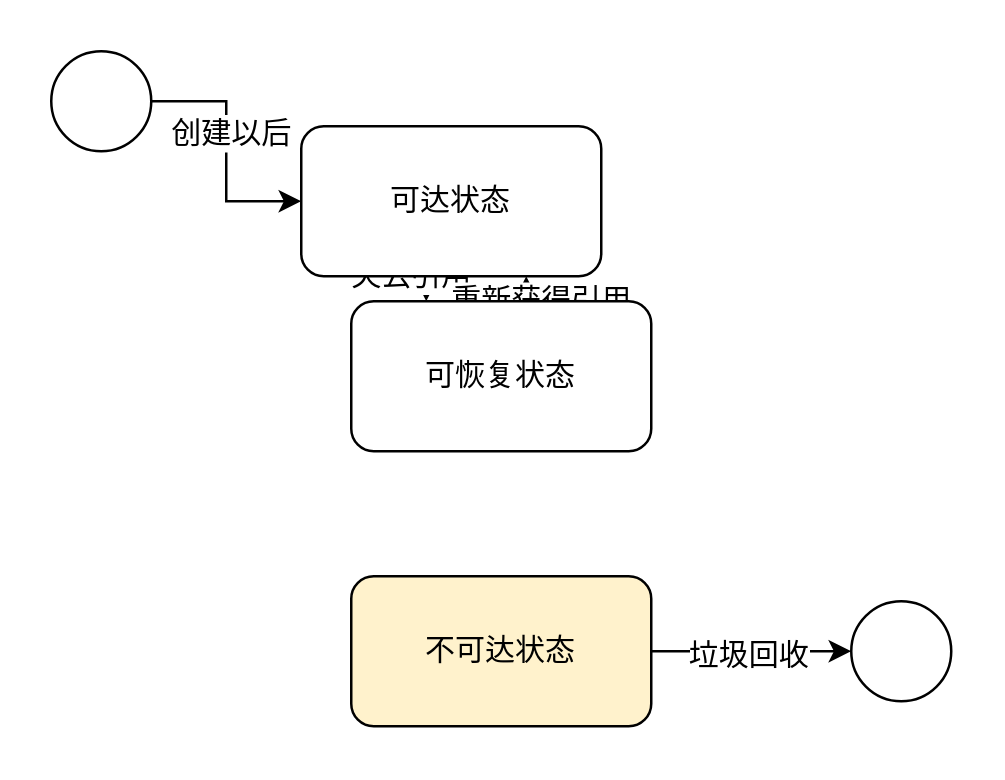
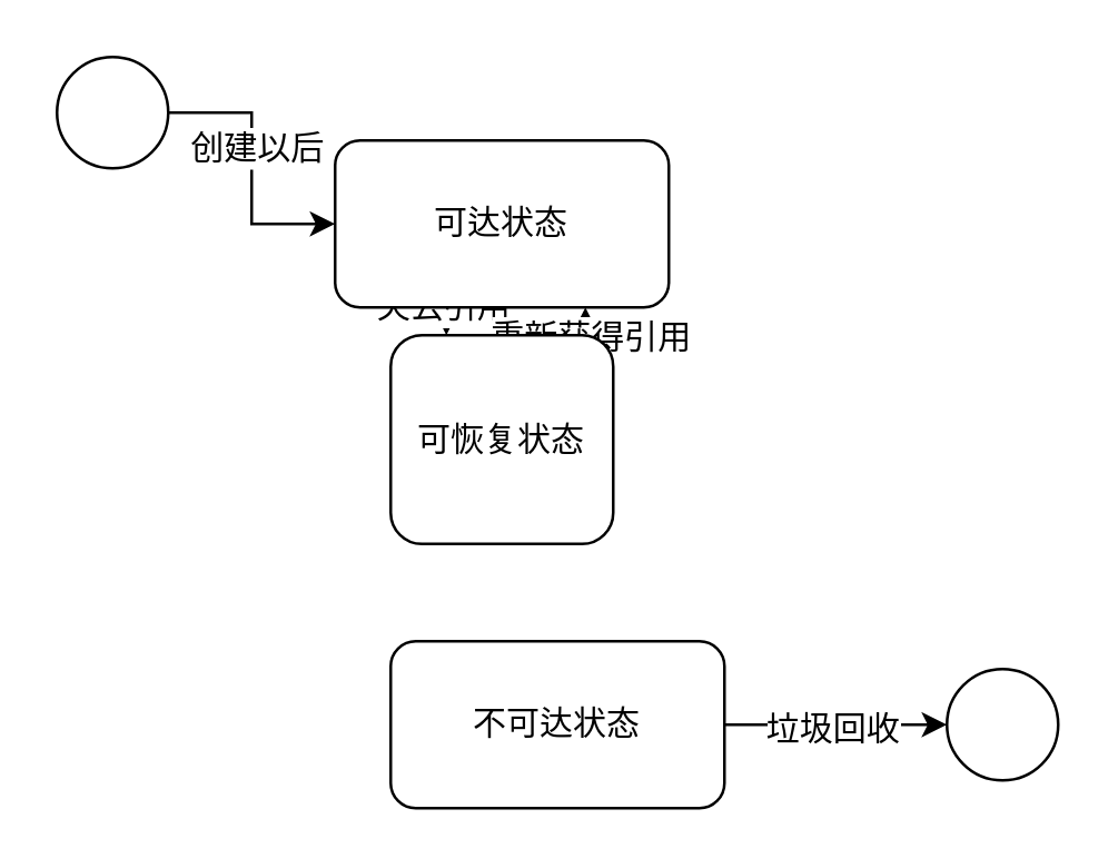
- <mxCell id="10" value="可恢复状态" style="rounded=1;whiteSpace=wrap;html=1;" vertex="1" parent="1"><mxGeometry x="140" y="120" width="120" height="60" as="geometry" /></mxCell>
+ <mxCell id="10" value="可恢复状态" style="rounded=1;whiteSpace=wrap;html=1;" vertex="1" parent="1"><mxGeometry x="140" y="120" width="80" height="75" as="geometry" /></mxCell>
- <mxCell id="13" value="不可达状态" style="rounded=1;whiteSpace=wrap;html=1;fillColor=#fff2cc;" vertex="1" parent="1"><mxGeometry x="140" y="230" width="120" height="60" as="geometry" /></mxCell>
+ <mxCell id="13" value="不可达状态" style="rounded=1;whiteSpace=wrap;html=1;" vertex="1" parent="1"><mxGeometry x="140" y="230" width="120" height="60" as="geometry" /></mxCell>
